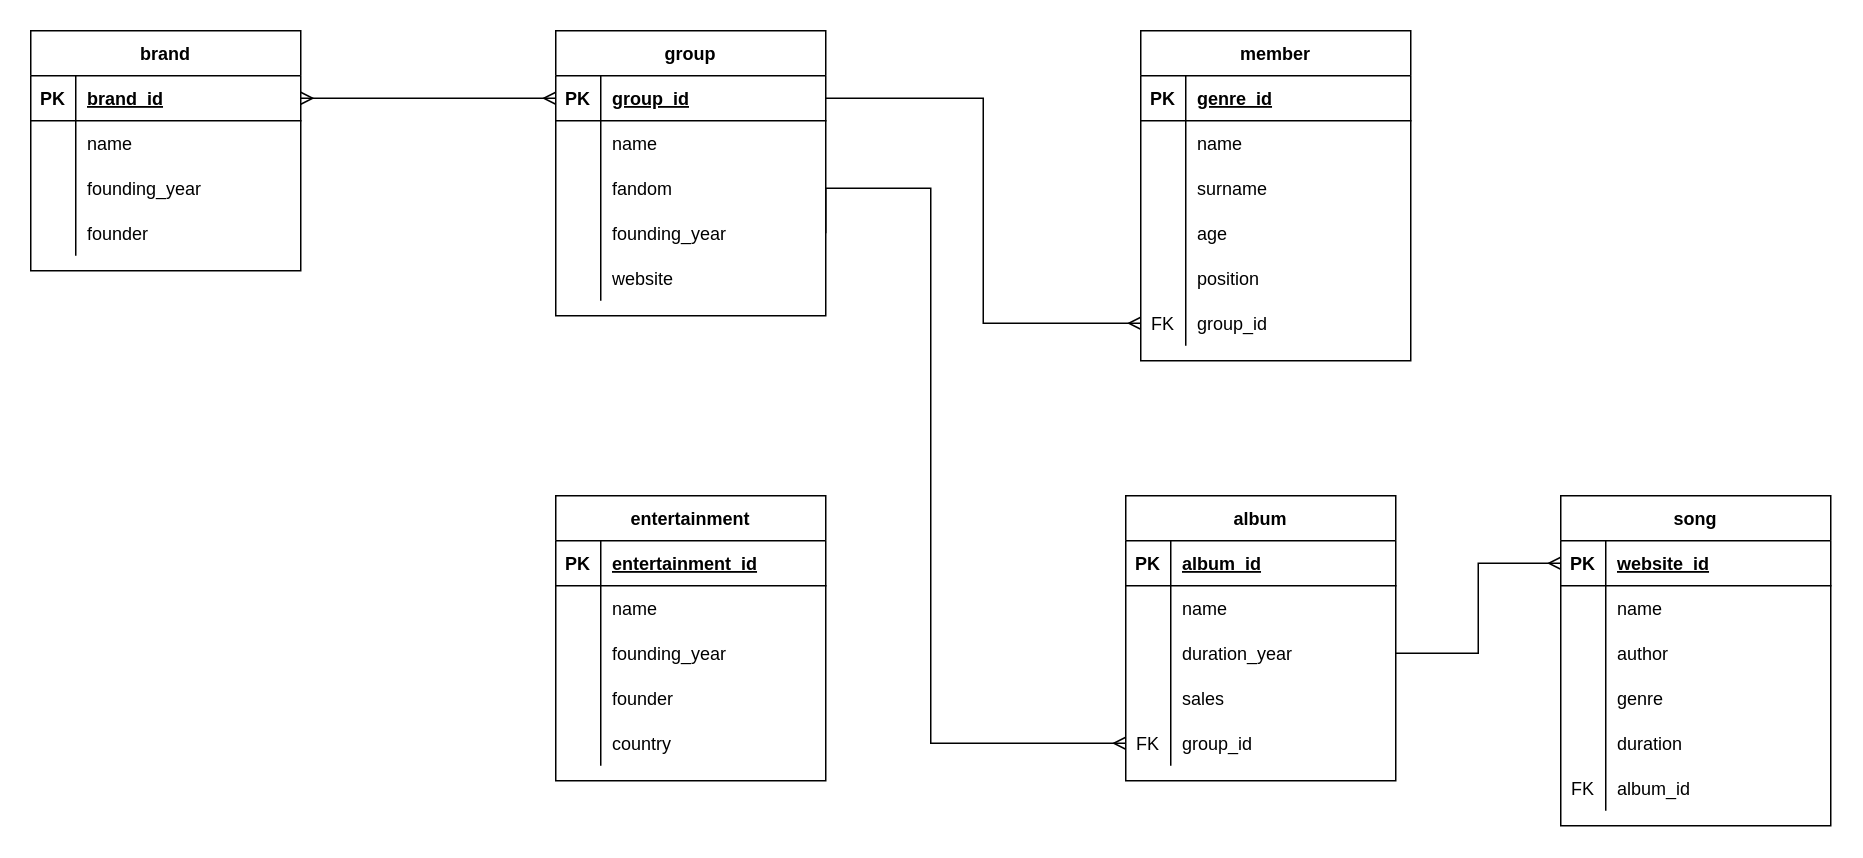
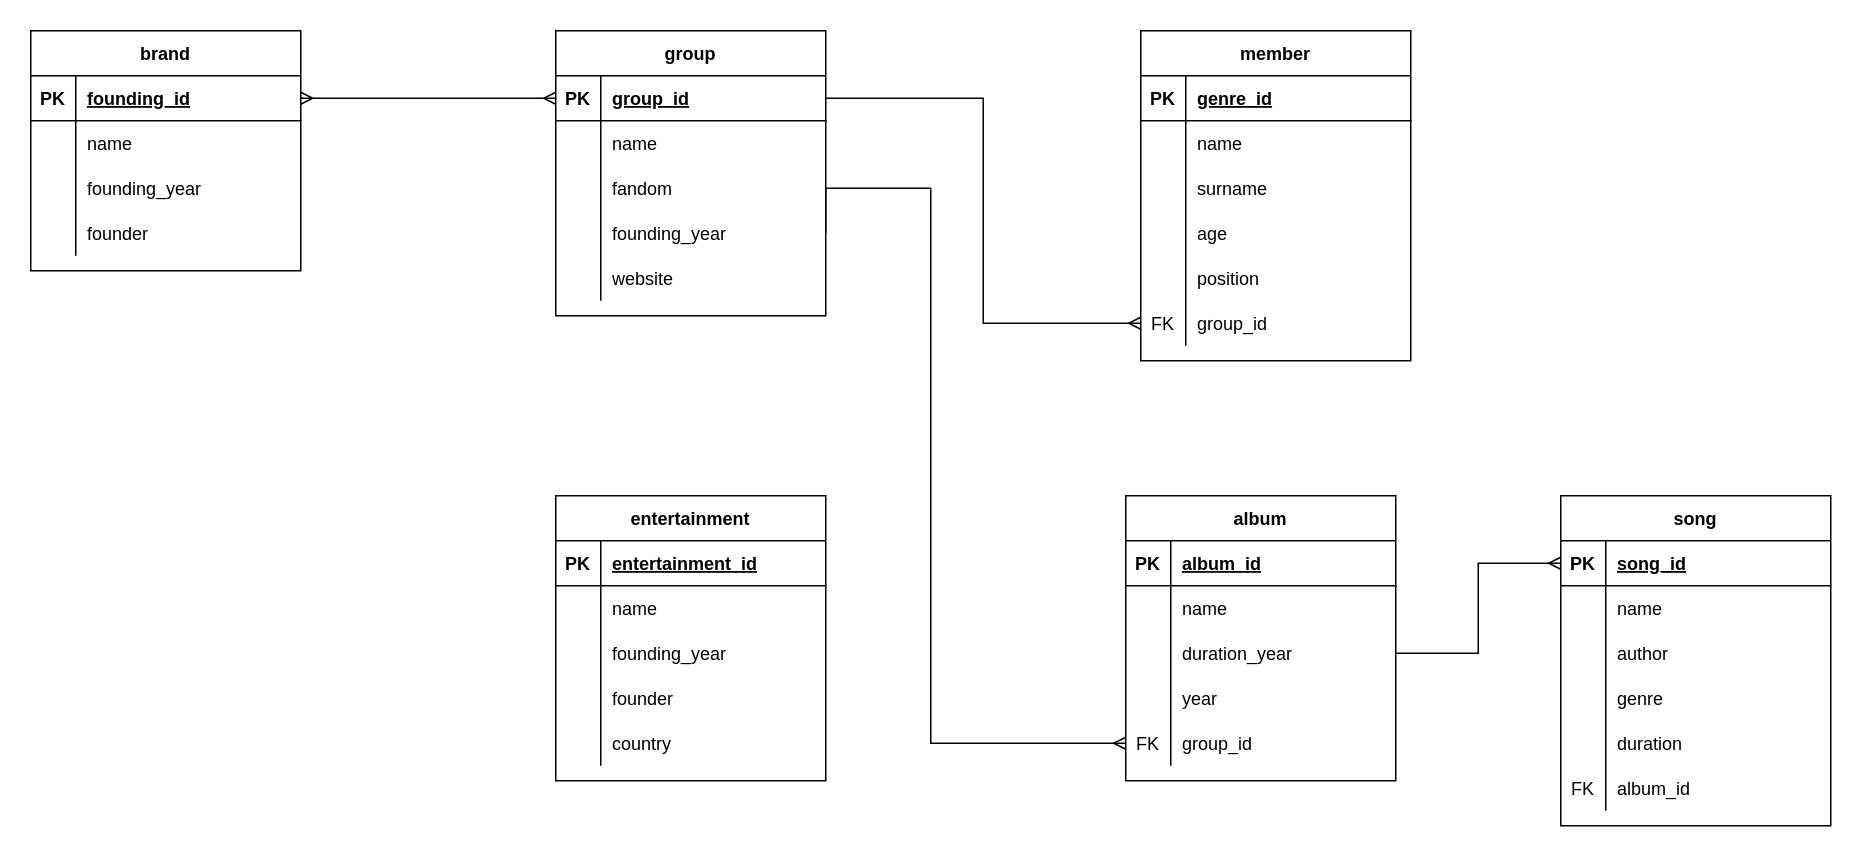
- <mxCell id="94" value="brand_id" style="shape=partialRectangle;connectable=0;fillColor=none;top=0;left=0;bottom=0;right=0;align=left;spacingLeft=6;fontStyle=5;overflow=hidden;" vertex="1" parent="92"><mxGeometry x="30" width="150" height="30" as="geometry"><mxRectangle width="150" height="30" as="alternateBounds" /></mxGeometry></mxCell>
+ <mxCell id="94" value="founding_id" style="shape=partialRectangle;connectable=0;fillColor=none;top=0;left=0;bottom=0;right=0;align=left;spacingLeft=6;fontStyle=5;overflow=hidden;" vertex="1" parent="92"><mxGeometry x="30" width="150" height="30" as="geometry"><mxRectangle width="150" height="30" as="alternateBounds" /></mxGeometry></mxCell>
- <mxCell id="72" value="website_id" style="shape=partialRectangle;connectable=0;fillColor=none;top=0;left=0;bottom=0;right=0;align=left;spacingLeft=6;fontStyle=5;overflow=hidden;" parent="70" vertex="1"><mxGeometry x="30" width="150" height="30" as="geometry"><mxRectangle width="150" height="30" as="alternateBounds" /></mxGeometry></mxCell>
+ <mxCell id="72" value="song_id" style="shape=partialRectangle;connectable=0;fillColor=none;top=0;left=0;bottom=0;right=0;align=left;spacingLeft=6;fontStyle=5;overflow=hidden;" parent="70" vertex="1"><mxGeometry x="30" width="150" height="30" as="geometry"><mxRectangle width="150" height="30" as="alternateBounds" /></mxGeometry></mxCell>
- <mxCell id="65" value="sales" style="shape=partialRectangle;connectable=0;fillColor=none;top=0;left=0;bottom=0;right=0;align=left;spacingLeft=6;overflow=hidden;" parent="63" vertex="1"><mxGeometry x="30" width="150" height="30" as="geometry"><mxRectangle width="150" height="30" as="alternateBounds" /></mxGeometry></mxCell>
+ <mxCell id="65" value="year" style="shape=partialRectangle;connectable=0;fillColor=none;top=0;left=0;bottom=0;right=0;align=left;spacingLeft=6;overflow=hidden;" parent="63" vertex="1"><mxGeometry x="30" width="150" height="30" as="geometry"><mxRectangle width="150" height="30" as="alternateBounds" /></mxGeometry></mxCell>
